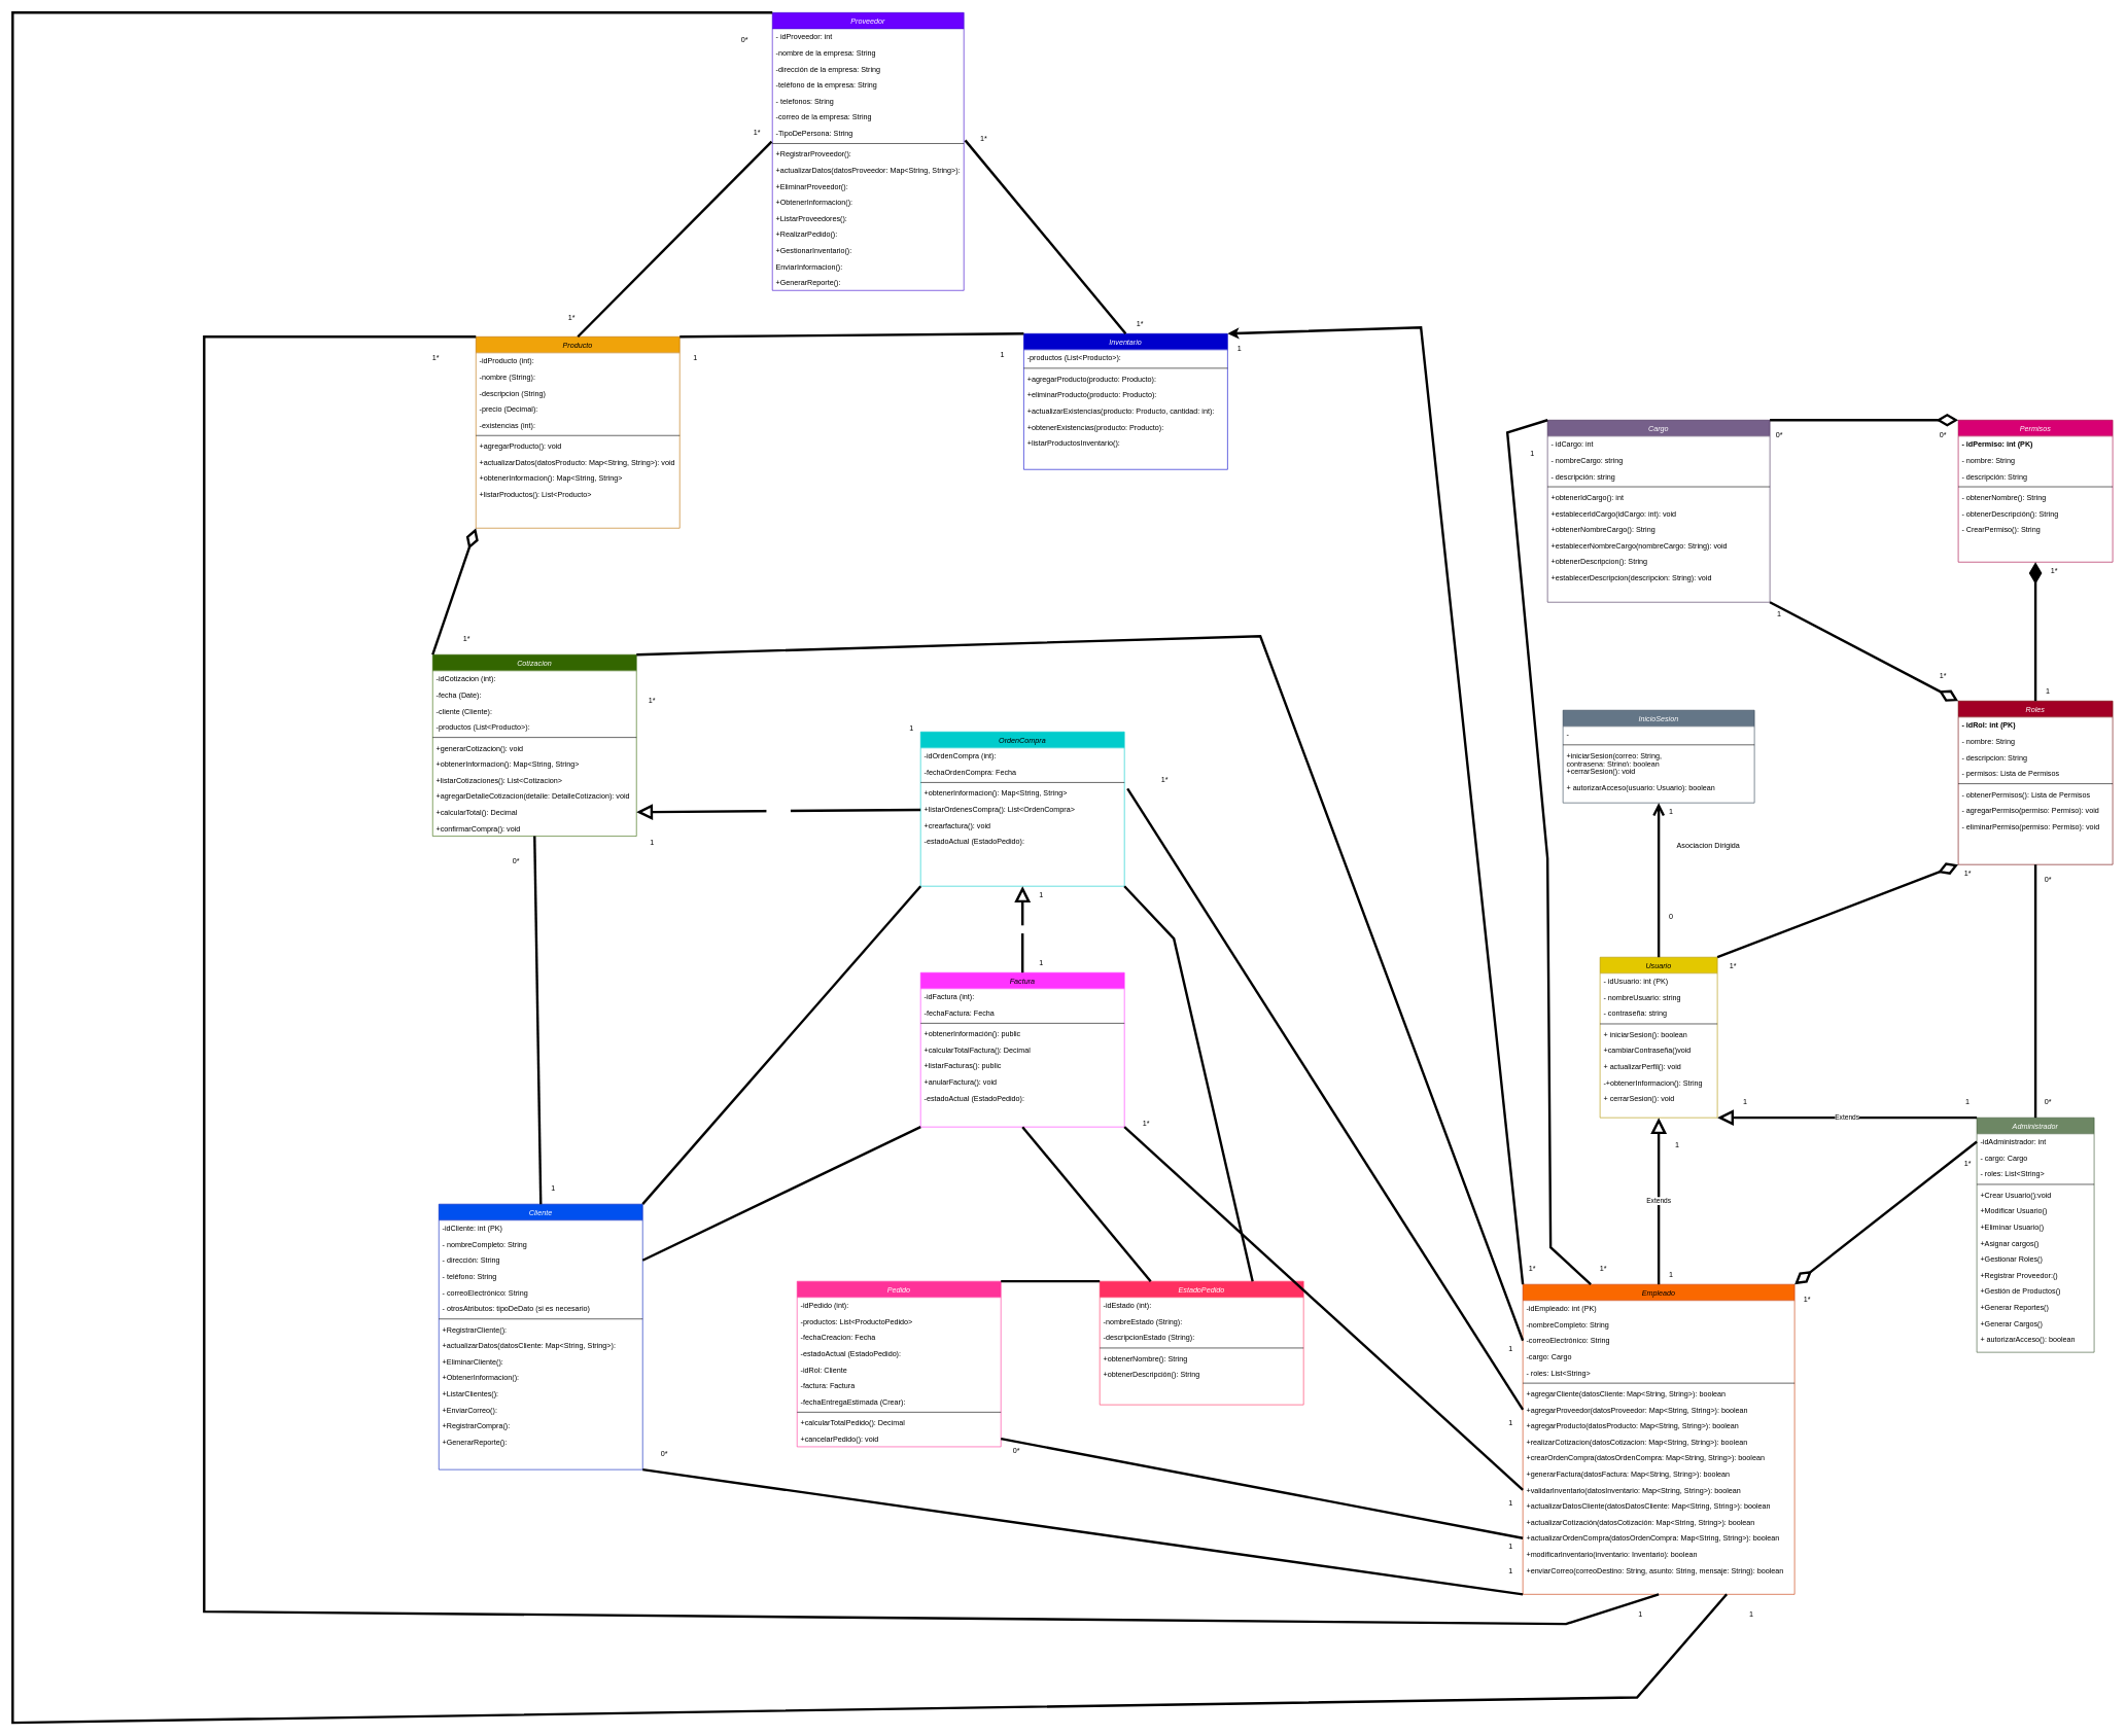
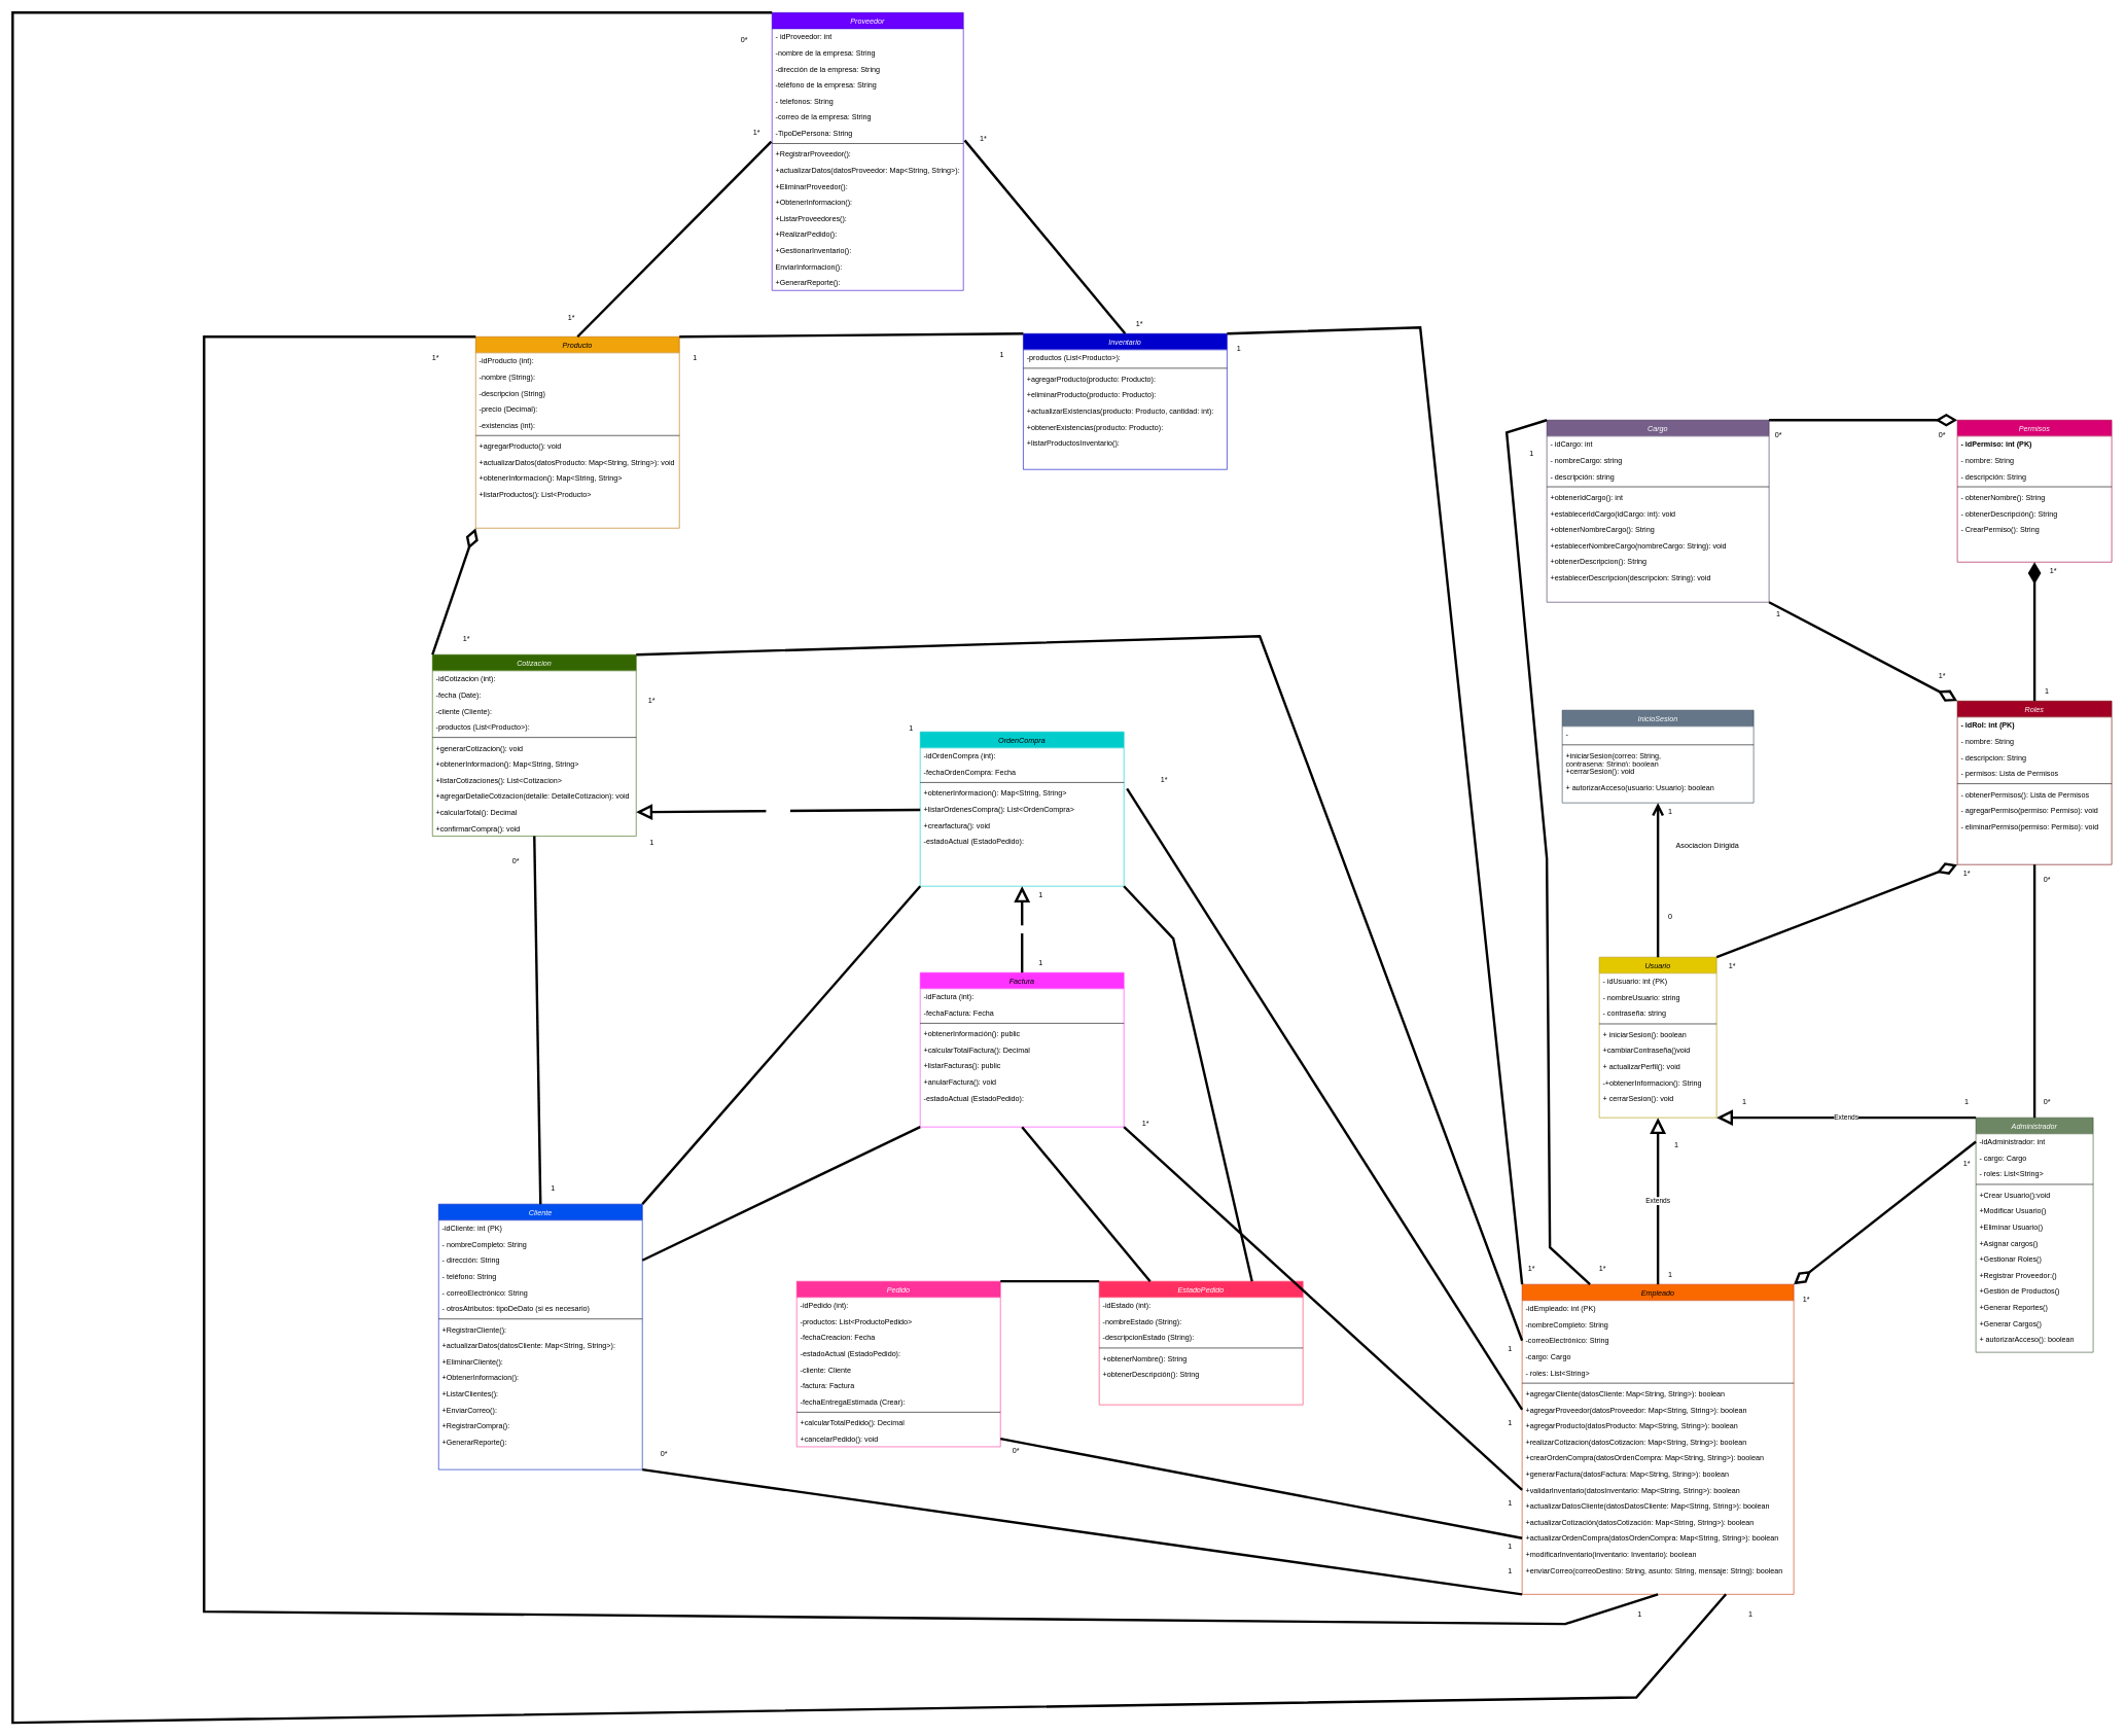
- <mxCell id="223" value="" style="endArrow=classic;html=1;rounded=0;shadow=0;strokeWidth=4;fontColor=#FFFFFF;jumpSize=6;exitX=0;exitY=0;exitDx=0;exitDy=0;entryX=1;entryY=0;entryDx=0;entryDy=0;" edge="1" parent="1" source="78" target="177"><mxGeometry width="50" height="50" relative="1" as="geometry"><mxPoint x="2280" y="2012" as="sourcePoint" /><mxPoint x="2050" y="430" as="targetPoint" /><Array as="points"><mxPoint x="2300" y="530" /></Array></mxGeometry></mxCell>
+ <mxCell id="223" value="" style="endArrow=none;html=1;rounded=0;shadow=0;strokeWidth=4;fontColor=#FFFFFF;jumpSize=6;exitX=0;exitY=0;exitDx=0;exitDy=0;entryX=1;entryY=0;entryDx=0;entryDy=0;" edge="1" parent="1" source="78" target="177"><mxGeometry width="50" height="50" relative="1" as="geometry"><mxPoint x="2280" y="2012" as="sourcePoint" /><mxPoint x="2050" y="430" as="targetPoint" /><Array as="points"><mxPoint x="2300" y="530" /></Array></mxGeometry></mxCell>
- <mxCell id="190" value="-idRol: Cliente" style="text;align=left;verticalAlign=top;spacingLeft=4;spacingRight=4;overflow=hidden;rotatable=0;points=[[0,0.5],[1,0.5]];portConstraint=eastwest;rounded=0;shadow=0;html=0;" vertex="1" parent="185"><mxGeometry y="130" width="330" height="26" as="geometry" /></mxCell>
+ <mxCell id="190" value="-cliente: Cliente" style="text;align=left;verticalAlign=top;spacingLeft=4;spacingRight=4;overflow=hidden;rotatable=0;points=[[0,0.5],[1,0.5]];portConstraint=eastwest;rounded=0;shadow=0;html=0;" vertex="1" parent="185"><mxGeometry y="130" width="330" height="26" as="geometry" /></mxCell>
